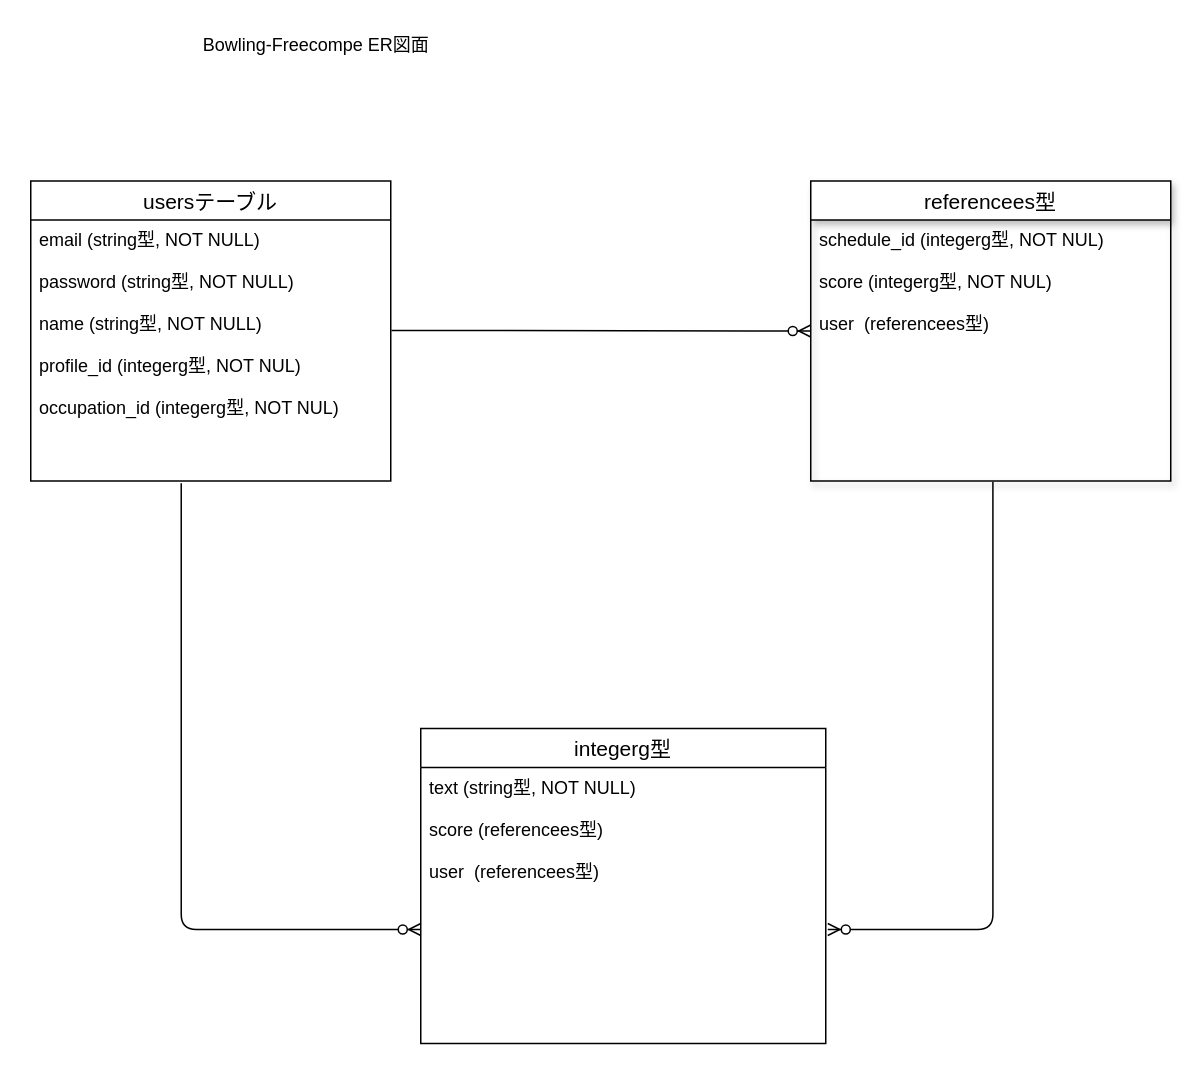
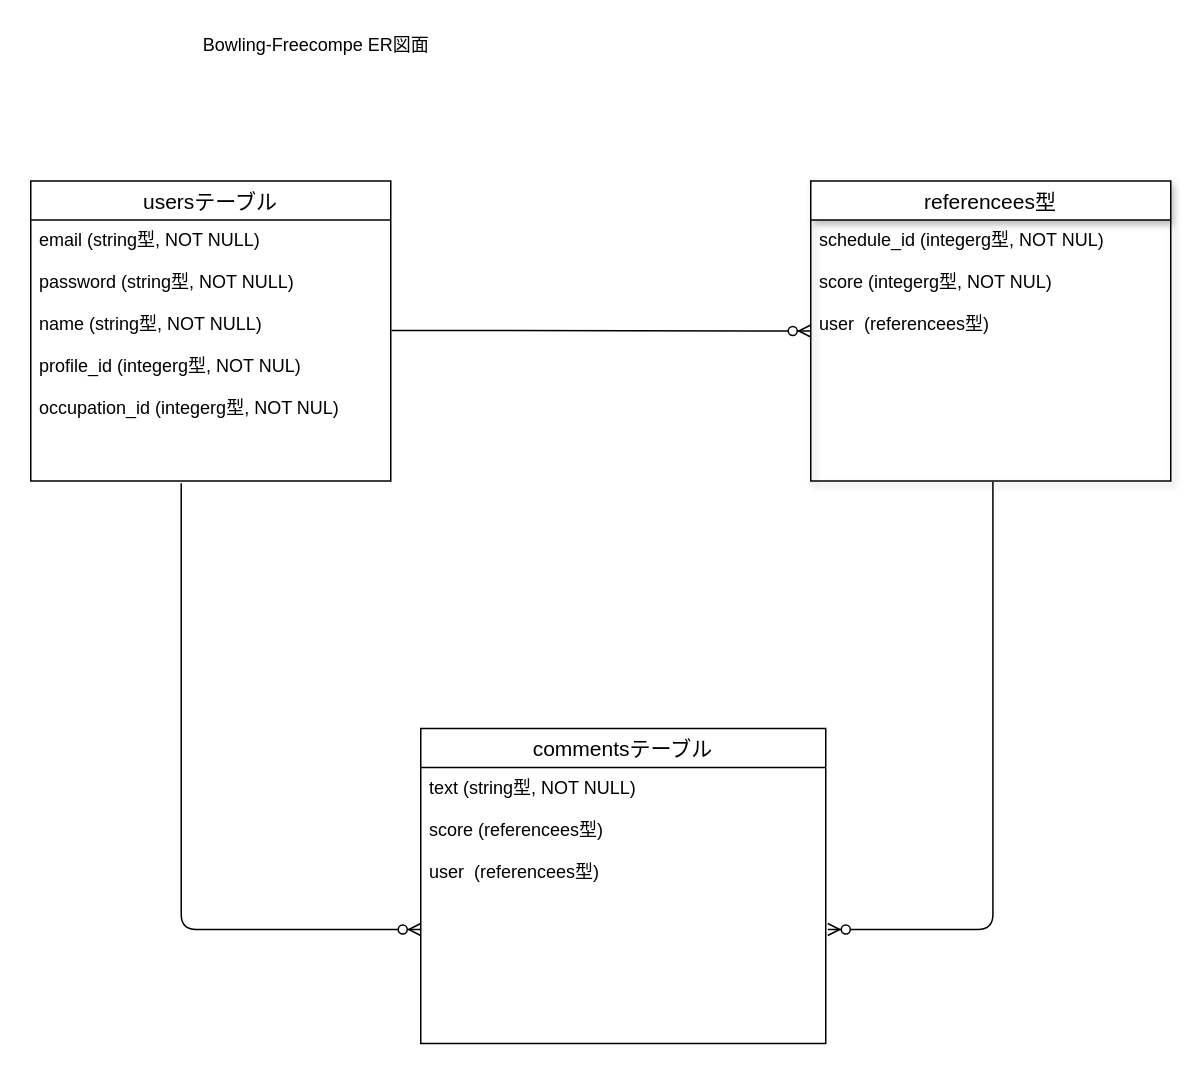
- <mxCell id="6" value="integerg型" style="swimlane;fontStyle=0;childLayout=stackLayout;horizontal=1;startSize=26;horizontalStack=0;resizeParent=1;resizeParentMax=0;resizeLast=0;collapsible=1;marginBottom=0;align=center;fontSize=14;" vertex="1" parent="1"><mxGeometry x="280" y="485" width="270" height="210" as="geometry" /></mxCell>
+ <mxCell id="6" value="commentsテーブル" style="swimlane;fontStyle=0;childLayout=stackLayout;horizontal=1;startSize=26;horizontalStack=0;resizeParent=1;resizeParentMax=0;resizeLast=0;collapsible=1;marginBottom=0;align=center;fontSize=14;" vertex="1" parent="1"><mxGeometry x="280" y="485" width="270" height="210" as="geometry" /></mxCell>
